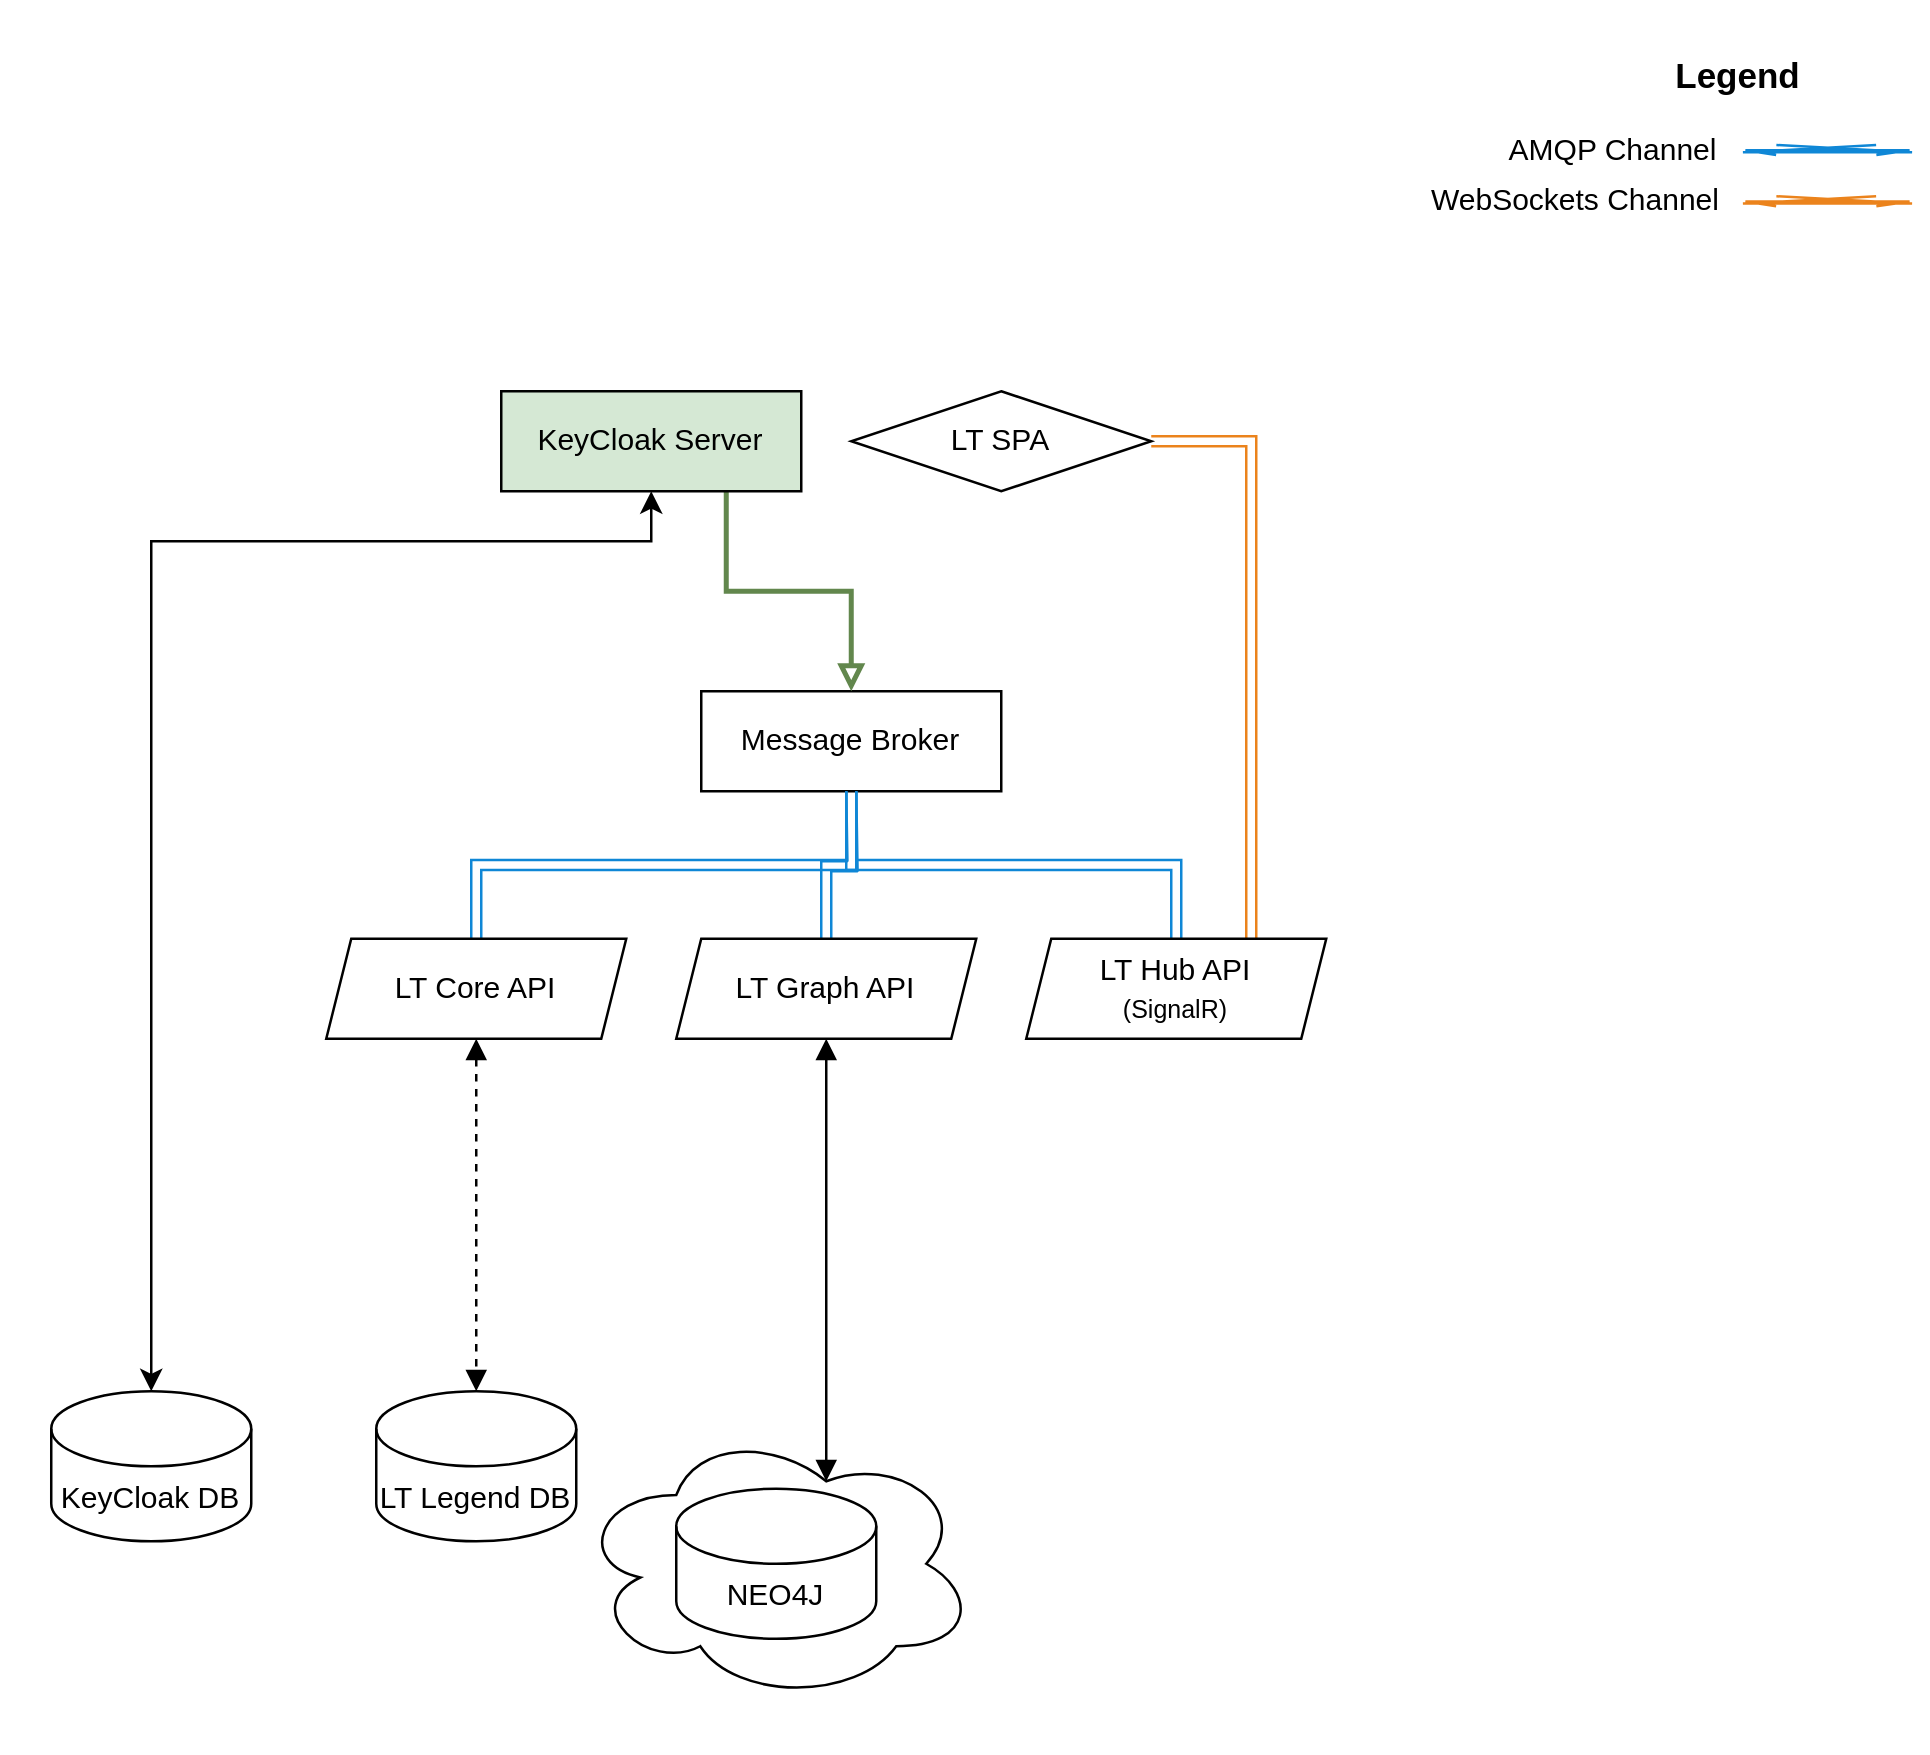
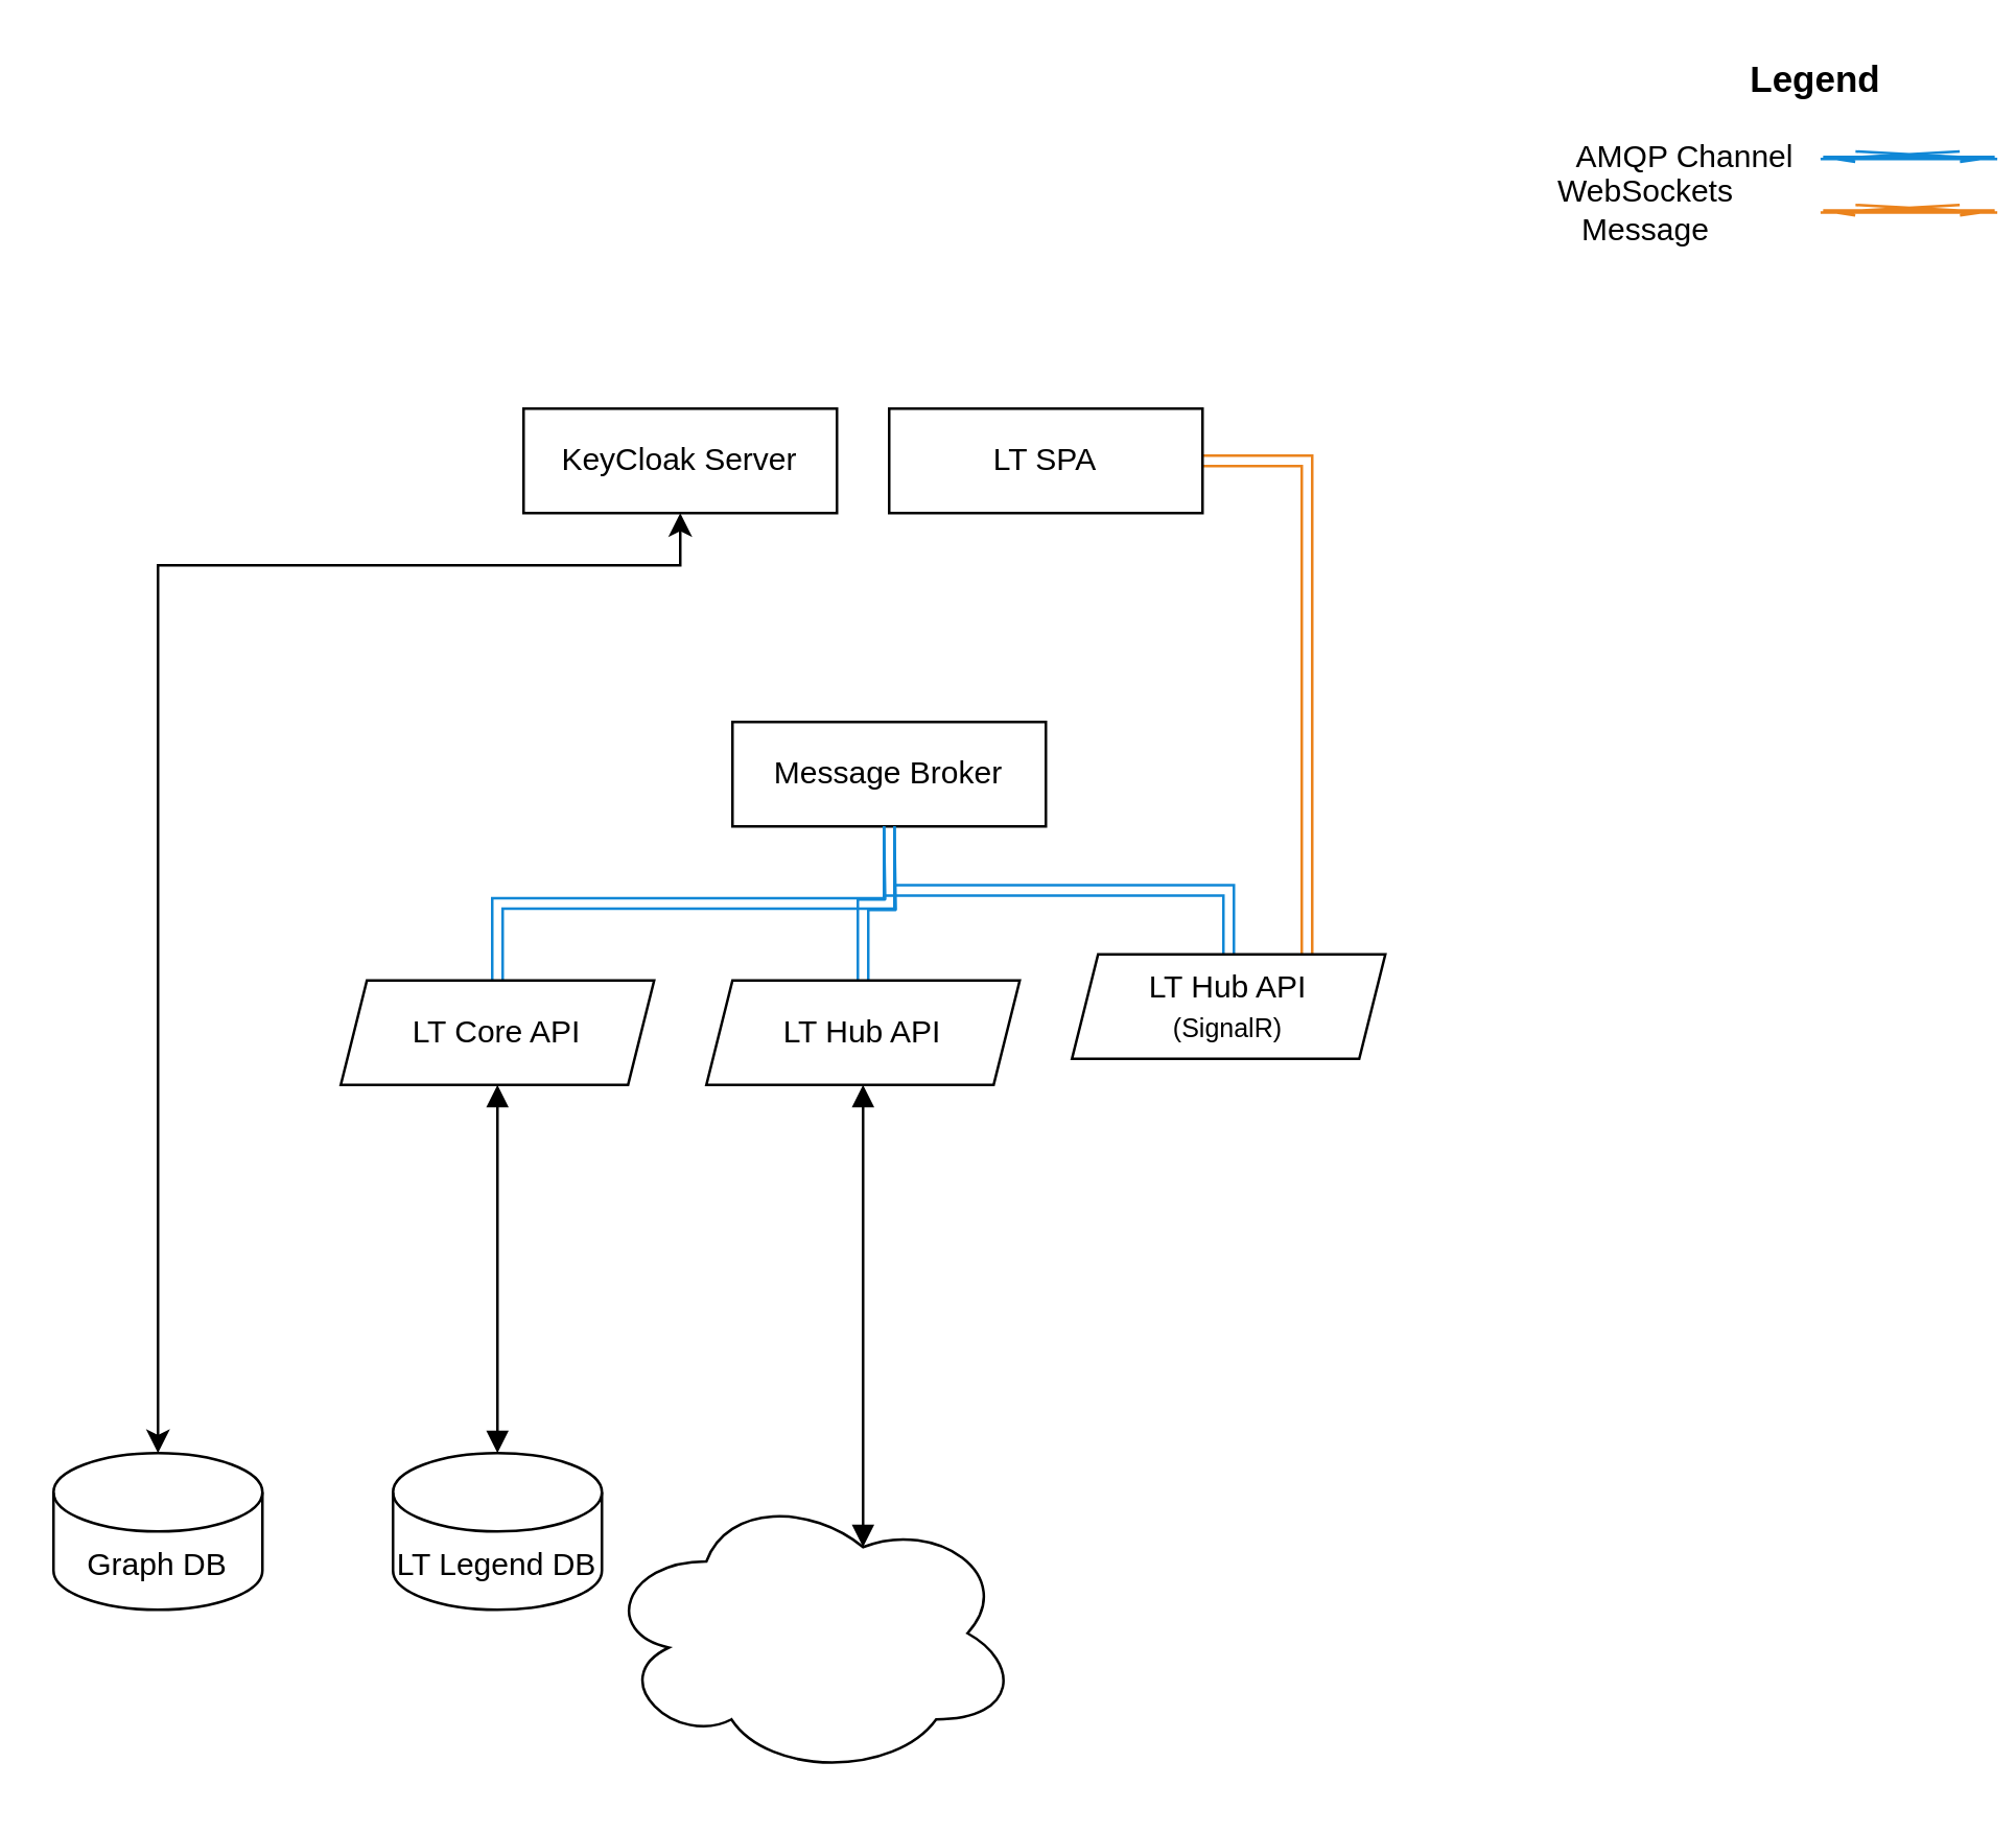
- <mxCell id="20" value="WebSockets Channel" style="text;html=1;strokeColor=none;fillColor=none;align=center;verticalAlign=middle;whiteSpace=wrap;rounded=0;fontSize=12;" vertex="1" parent="1"><mxGeometry x="570" y="70" width="120" height="20" as="geometry" /></mxCell>
+ <mxCell id="20" value="WebSockets Message" style="text;html=1;strokeColor=none;fillColor=none;align=center;verticalAlign=middle;whiteSpace=wrap;rounded=0;fontSize=12;" vertex="1" parent="1"><mxGeometry x="570" y="70" width="120" height="20" as="geometry" /></mxCell>
- <mxCell id="15" value="&lt;font style=&quot;&quot;&gt;KeyCloak Server&lt;/font&gt;" style="rounded=0;whiteSpace=wrap;html=1;fillColor=#d5e8d4;" vertex="1" parent="1"><mxGeometry x="200" y="156" width="120" height="40" as="geometry" /></mxCell>
+ <mxCell id="15" value="&lt;font style=&quot;&quot;&gt;KeyCloak Server&lt;/font&gt;" style="rounded=0;whiteSpace=wrap;html=1;" vertex="1" parent="1"><mxGeometry x="200" y="156" width="120" height="40" as="geometry" /></mxCell>
- <mxCell id="4" value="LT SPA" style="rhombus;whiteSpace=wrap;html=1;" vertex="1" parent="1"><mxGeometry x="340" y="156" width="120" height="40" as="geometry" /></mxCell>
+ <mxCell id="4" value="LT SPA" style="rounded=0;whiteSpace=wrap;html=1;" vertex="1" parent="1"><mxGeometry x="340" y="156" width="120" height="40" as="geometry" /></mxCell>
- <mxCell id="14" style="edgeStyle=orthogonalEdgeStyle;rounded=0;orthogonalLoop=1;jettySize=auto;html=1;exitX=0.75;exitY=1;exitDx=0;exitDy=0;entryX=0.5;entryY=0;entryDx=0;entryDy=0;fontSize=10;startArrow=none;startFill=0;endArrow=block;endFill=0;strokeColor=#62874D;strokeWidth=2;fillColor=#d5e8d4;" edge="1" parent="1" source="15" target="2"><mxGeometry relative="1" as="geometry" /></mxCell>
- <mxCell id="10" value="LT Graph API" style="shape=parallelogram;perimeter=parallelogramPerimeter;whiteSpace=wrap;html=1;fixedSize=1;size=10;" vertex="1" parent="1"><mxGeometry x="270" y="375" width="120" height="40" as="geometry" /></mxCell>
+ <mxCell id="10" value="LT Hub API" style="shape=parallelogram;perimeter=parallelogramPerimeter;whiteSpace=wrap;html=1;fixedSize=1;size=10;" vertex="1" parent="1"><mxGeometry x="270" y="375" width="120" height="40" as="geometry" /></mxCell>
- <mxCell id="12" value="LT Hub API&lt;br&gt;&lt;font style=&quot;font-size: 10px;&quot;&gt;(SignalR)&lt;/font&gt;" style="shape=parallelogram;perimeter=parallelogramPerimeter;whiteSpace=wrap;html=1;fixedSize=1;size=10;" vertex="1" parent="1"><mxGeometry x="410" y="375" width="120" height="40" as="geometry" /></mxCell>
+ <mxCell id="12" value="LT Hub API&lt;br&gt;&lt;font style=&quot;font-size: 10px;&quot;&gt;(SignalR)&lt;/font&gt;" style="shape=parallelogram;perimeter=parallelogramPerimeter;whiteSpace=wrap;html=1;fixedSize=1;size=10;" vertex="1" parent="1"><mxGeometry x="410" y="365" width="120" height="40" as="geometry" /></mxCell>
- <mxCell id="6" style="edgeStyle=orthogonalEdgeStyle;rounded=0;orthogonalLoop=1;jettySize=auto;html=1;exitX=0.5;exitY=1;exitDx=0;exitDy=0;fontSize=10;startArrow=block;startFill=1;endArrow=block;endFill=1;strokeColor=#000000;strokeWidth=1;dashed=1;" edge="1" parent="1" source="7" target="17"><mxGeometry relative="1" as="geometry" /></mxCell>
+ <mxCell id="6" style="edgeStyle=orthogonalEdgeStyle;rounded=0;orthogonalLoop=1;jettySize=auto;html=1;exitX=0.5;exitY=1;exitDx=0;exitDy=0;fontSize=10;startArrow=block;startFill=1;endArrow=block;endFill=1;strokeColor=#000000;strokeWidth=1;" edge="1" parent="1" source="7" target="17"><mxGeometry relative="1" as="geometry" /></mxCell>
- <mxCell id="16" value="&lt;span style=&quot;font-size: 12px;&quot;&gt;KeyCloak DB&lt;/span&gt;" style="shape=cylinder3;whiteSpace=wrap;html=1;boundedLbl=1;backgroundOutline=1;size=15;fontSize=10;" vertex="1" parent="1"><mxGeometry x="20" y="556" width="80" height="60" as="geometry" /></mxCell>
+ <mxCell id="16" value="&lt;span style=&quot;font-size: 12px;&quot;&gt;Graph DB&lt;/span&gt;" style="shape=cylinder3;whiteSpace=wrap;html=1;boundedLbl=1;backgroundOutline=1;size=15;fontSize=10;" vertex="1" parent="1"><mxGeometry x="20" y="556" width="80" height="60" as="geometry" /></mxCell>
- <mxCell id="25" value="&lt;span style=&quot;font-size: 12px;&quot;&gt;NEO4J&lt;/span&gt;" style="shape=cylinder3;whiteSpace=wrap;html=1;boundedLbl=1;backgroundOutline=1;size=15;fontSize=10;" vertex="1" parent="23"><mxGeometry x="40" y="25" width="80" height="60" as="geometry" /></mxCell>
